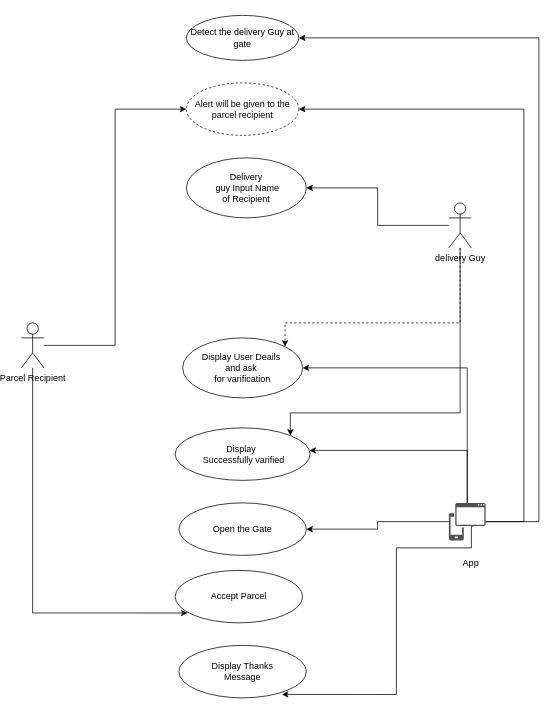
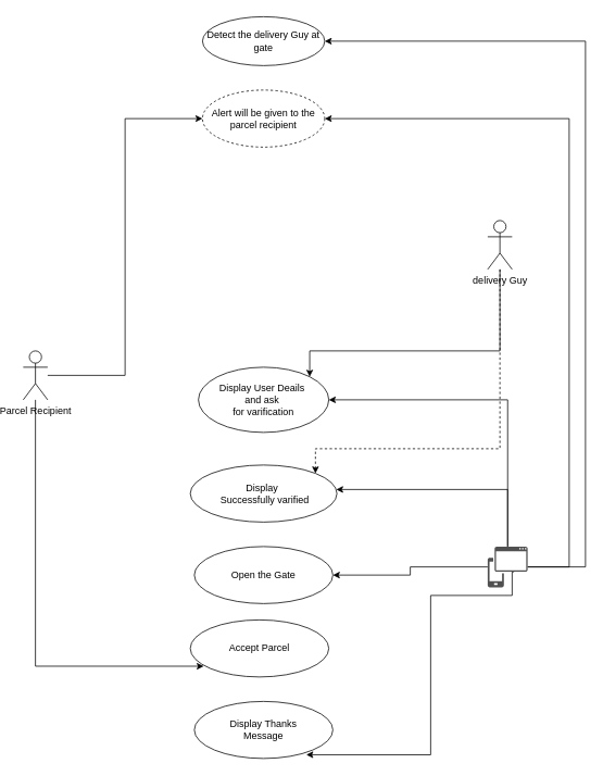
- <mxCell id="4" value="Delivery&lt;br&gt;&amp;nbsp;guy Input Name&lt;br&gt;of Recipient" style="ellipse;whiteSpace=wrap;html=1;" parent="1" vertex="1"><mxGeometry x="240" y="210" width="160" height="80" as="geometry" /></mxCell>
- <mxCell id="13" style="edgeStyle=orthogonalEdgeStyle;rounded=0;orthogonalLoop=1;jettySize=auto;html=1;entryX=1;entryY=0.5;entryDx=0;entryDy=0;" parent="1" source="17" target="4" edge="1"><mxGeometry relative="1" as="geometry" /></mxCell>
- <mxCell id="14" style="edgeStyle=orthogonalEdgeStyle;rounded=0;orthogonalLoop=1;jettySize=auto;html=1;entryX=1;entryY=0;entryDx=0;entryDy=0;dashed=1;" parent="1" source="17" target="5" edge="1"><mxGeometry relative="1" as="geometry"><Array as="points"><mxPoint x="605" y="430" /><mxPoint x="372" y="430" /></Array></mxGeometry></mxCell>
+ <mxCell id="14" style="edgeStyle=orthogonalEdgeStyle;rounded=0;orthogonalLoop=1;jettySize=auto;html=1;entryX=1;entryY=0;entryDx=0;entryDy=0;" parent="1" source="17" target="5" edge="1"><mxGeometry relative="1" as="geometry"><Array as="points"><mxPoint x="605" y="430" /><mxPoint x="372" y="430" /></Array></mxGeometry></mxCell>
- <mxCell id="15" style="edgeStyle=orthogonalEdgeStyle;rounded=0;orthogonalLoop=1;jettySize=auto;html=1;entryX=1;entryY=0;entryDx=0;entryDy=0;" parent="1" source="17" target="6" edge="1"><mxGeometry relative="1" as="geometry"><Array as="points"><mxPoint x="605" y="550" /><mxPoint x="379" y="550" /></Array></mxGeometry></mxCell>
+ <mxCell id="15" style="edgeStyle=orthogonalEdgeStyle;rounded=0;orthogonalLoop=1;jettySize=auto;html=1;entryX=1;entryY=0;entryDx=0;entryDy=0;dashed=1;" parent="1" source="17" target="6" edge="1"><mxGeometry relative="1" as="geometry"><Array as="points"><mxPoint x="605" y="550" /><mxPoint x="379" y="550" /></Array></mxGeometry></mxCell>
- <mxCell id="24" value="App" style="text;html=1;align=center;verticalAlign=middle;resizable=0;points=[];autosize=1;strokeColor=none;fillColor=none;" parent="1" vertex="1"><mxGeometry x="599" y="740" width="40" height="20" as="geometry" /></mxCell>
